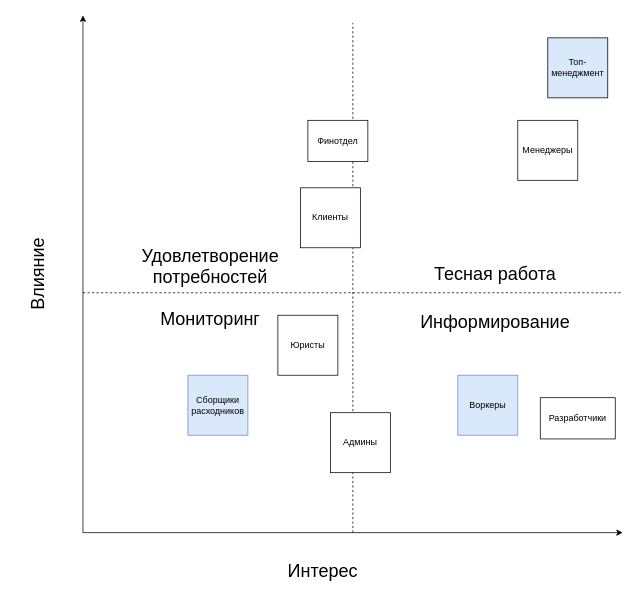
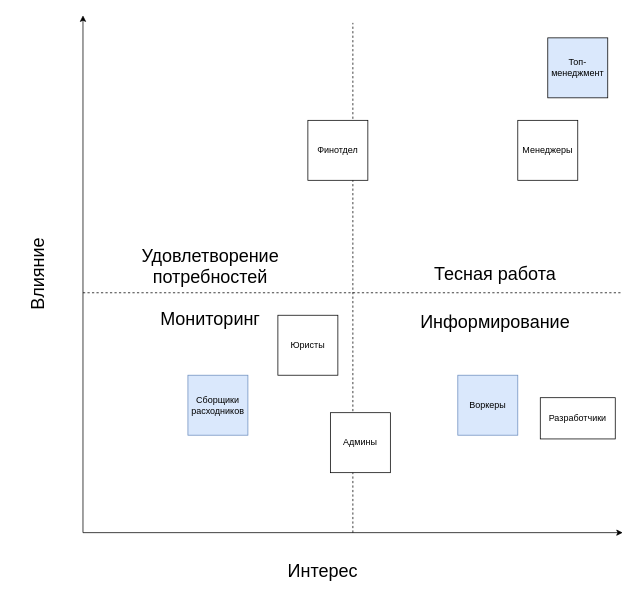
- <mxCell id="14" value="Финотдел" style="whiteSpace=wrap;html=1;aspect=fixed;" vertex="1" parent="1"><mxGeometry x="410" y="160" width="80" height="55" as="geometry" /></mxCell>
+ <mxCell id="14" value="Финотдел" style="whiteSpace=wrap;html=1;aspect=fixed;" vertex="1" parent="1"><mxGeometry x="410" y="160" width="80" height="80" as="geometry" /></mxCell>
- <mxCell id="18" value="Клиенты" style="whiteSpace=wrap;html=1;aspect=fixed;" vertex="1" parent="1"><mxGeometry x="400" y="250" width="80" height="80" as="geometry" /></mxCell>
